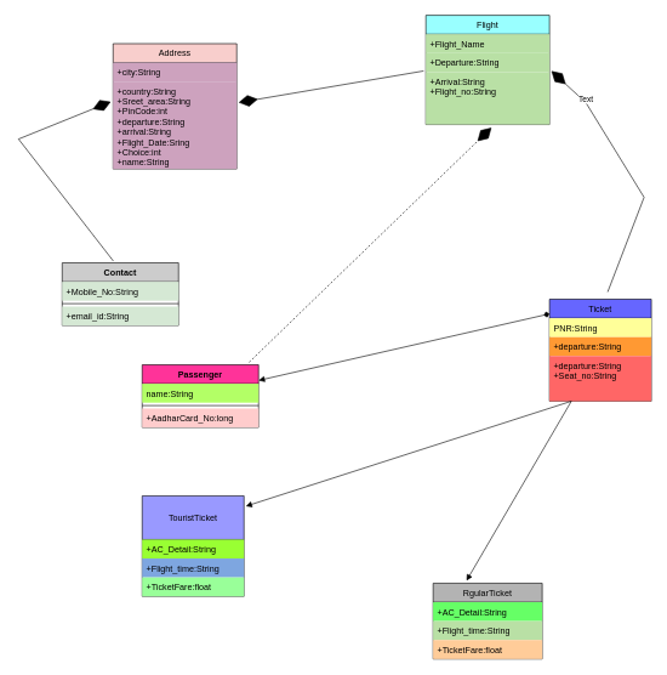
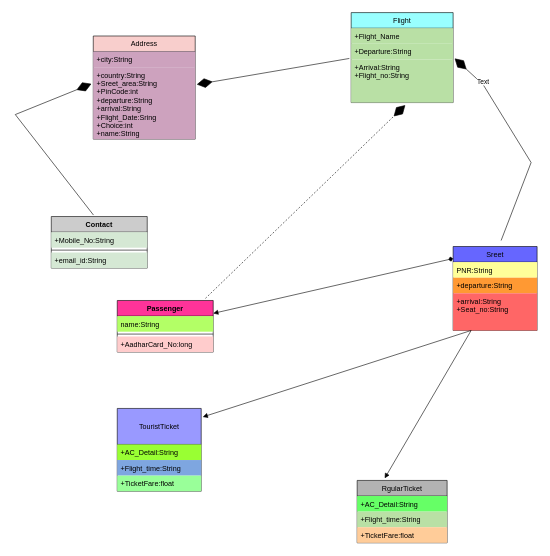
- <mxCell id="13" value="Ticket" style="swimlane;fontStyle=0;childLayout=stackLayout;horizontal=1;startSize=26;fillColor=#6666FF;horizontalStack=0;resizeParent=1;resizeParentMax=0;resizeLast=0;collapsible=1;marginBottom=0;" vertex="1" parent="1"><mxGeometry x="750" y="410" width="140" height="140" as="geometry"><mxRectangle x="660" y="150" width="60" height="26" as="alternateBounds" /></mxGeometry></mxCell>
+ <mxCell id="13" value="Sreet" style="swimlane;fontStyle=0;childLayout=stackLayout;horizontal=1;startSize=26;fillColor=#6666FF;horizontalStack=0;resizeParent=1;resizeParentMax=0;resizeLast=0;collapsible=1;marginBottom=0;" vertex="1" parent="1"><mxGeometry x="750" y="410" width="140" height="140" as="geometry"><mxRectangle x="660" y="150" width="60" height="26" as="alternateBounds" /></mxGeometry></mxCell>
- <mxCell id="16" value="+departure:String&#10;+Seat_no:String" style="text;strokeColor=none;fillColor=#FF6666;align=left;verticalAlign=top;spacingLeft=4;spacingRight=4;overflow=hidden;rotatable=0;points=[[0,0.5],[1,0.5]];portConstraint=eastwest;" vertex="1" parent="13"><mxGeometry y="78" width="140" height="62" as="geometry" /></mxCell>
+ <mxCell id="16" value="+arrival:String&#10;+Seat_no:String" style="text;strokeColor=none;fillColor=#FF6666;align=left;verticalAlign=top;spacingLeft=4;spacingRight=4;overflow=hidden;rotatable=0;points=[[0,0.5],[1,0.5]];portConstraint=eastwest;" vertex="1" parent="13"><mxGeometry y="78" width="140" height="62" as="geometry" /></mxCell>
